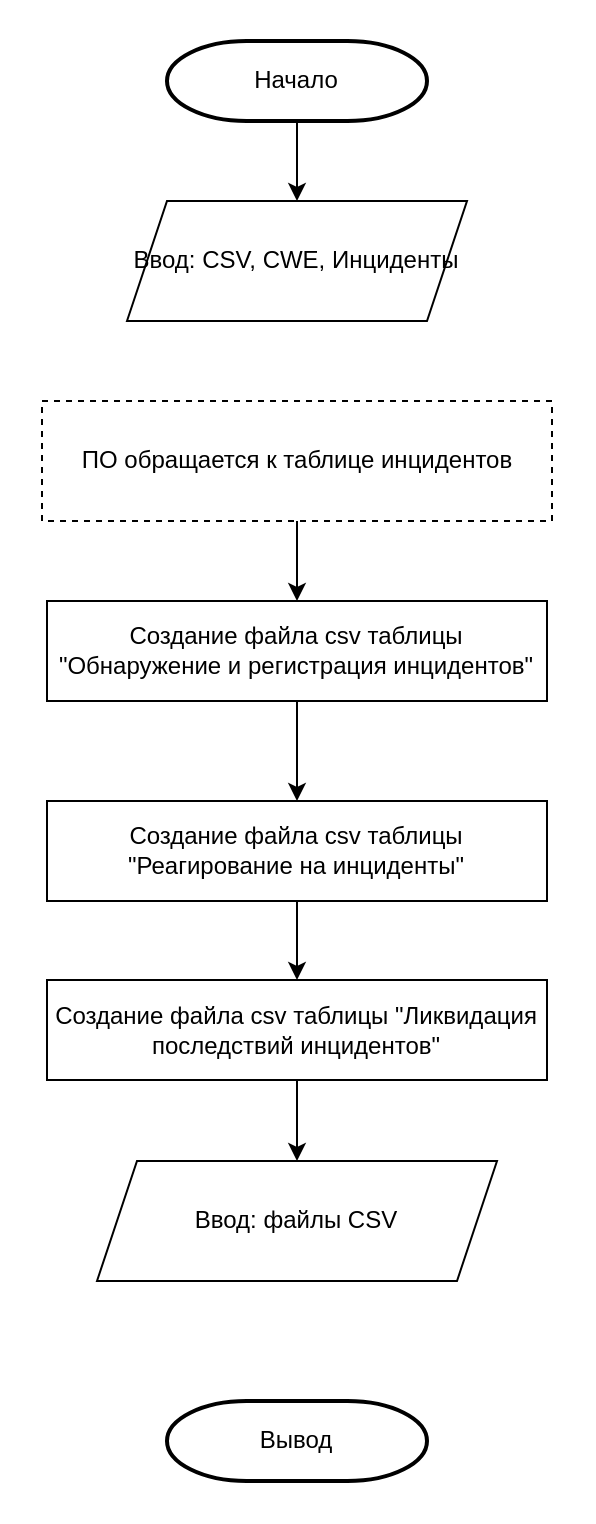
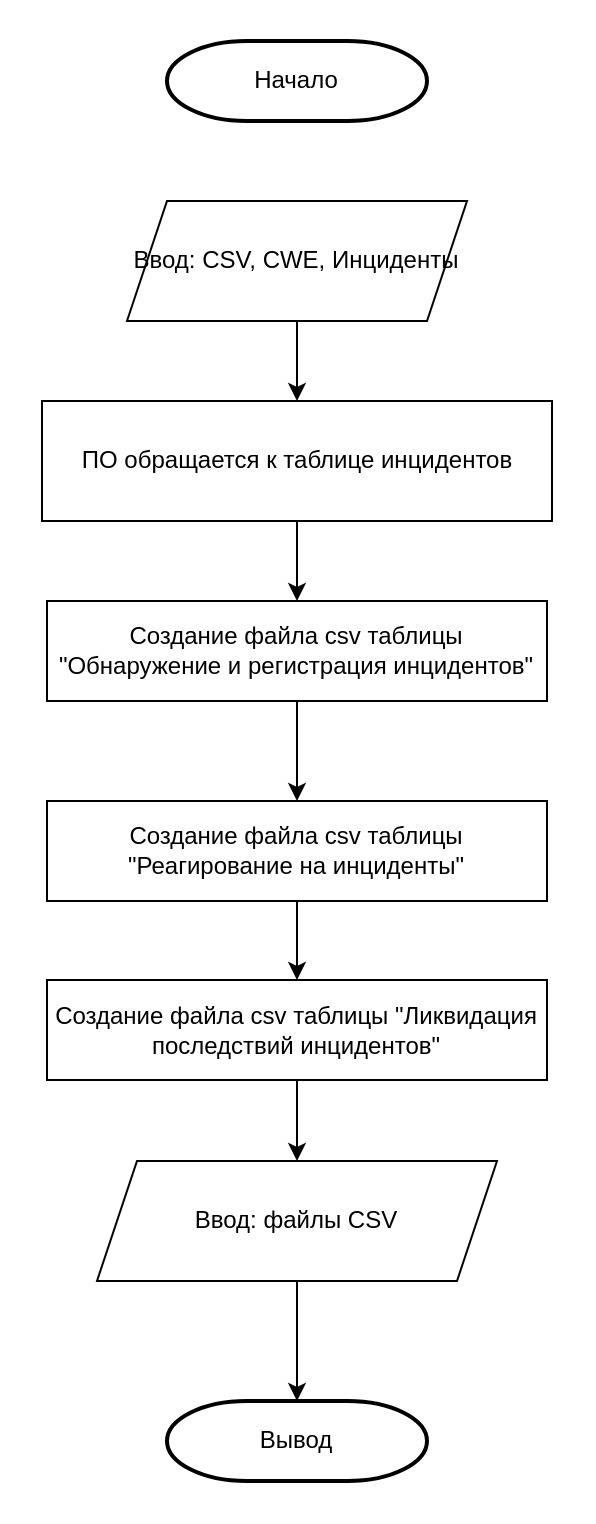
- <mxCell id="2" value="" style="edgeStyle=orthogonalEdgeStyle;rounded=0;orthogonalLoop=1;jettySize=auto;html=1;" parent="1" source="3" target="6" edge="1"><mxGeometry relative="1" as="geometry" /></mxCell>
+ <mxCell id="5" value="" style="edgeStyle=orthogonalEdgeStyle;rounded=0;orthogonalLoop=1;jettySize=auto;html=1;" parent="1" source="6" target="8" edge="1"><mxGeometry relative="1" as="geometry" /></mxCell>
- <mxCell id="8" value="ПО обращается к таблице инцидентов" style="rounded=0;whiteSpace=wrap;html=1;dashed=1;" parent="1" vertex="1"><mxGeometry x="20.5" y="200" width="255" height="60" as="geometry" /></mxCell>
+ <mxCell id="8" value="ПО обращается к таблице инцидентов" style="rounded=0;whiteSpace=wrap;html=1;" parent="1" vertex="1"><mxGeometry x="20.5" y="200" width="255" height="60" as="geometry" /></mxCell>
+ <mxCell id="11" value="" style="edgeStyle=orthogonalEdgeStyle;rounded=0;orthogonalLoop=1;jettySize=auto;html=1;" parent="1" source="12" target="4" edge="1"><mxGeometry relative="1" as="geometry" /></mxCell>
